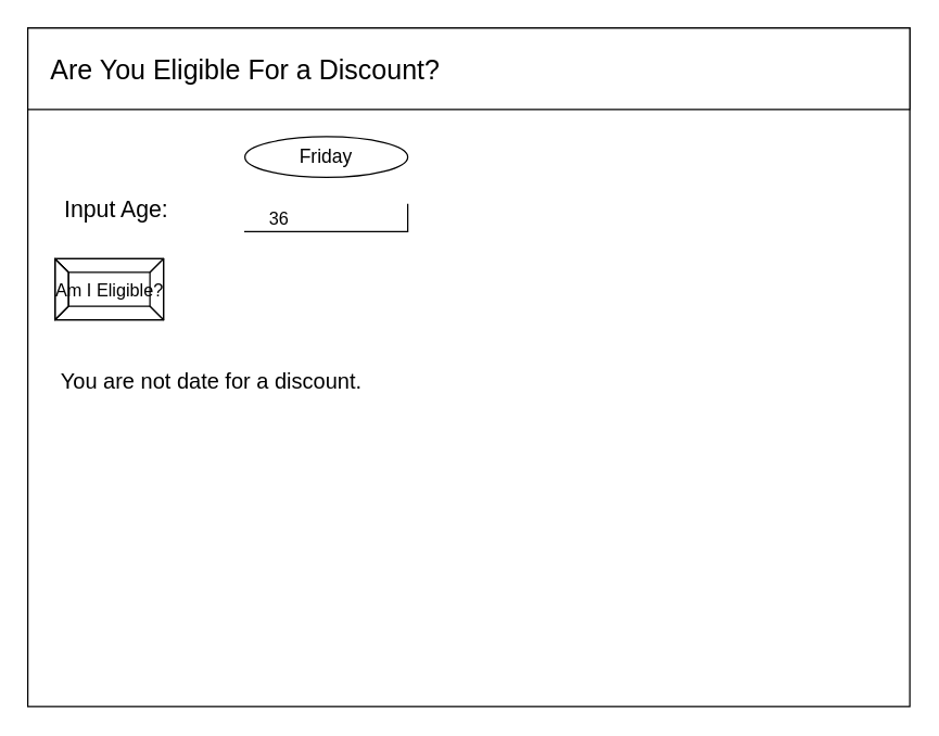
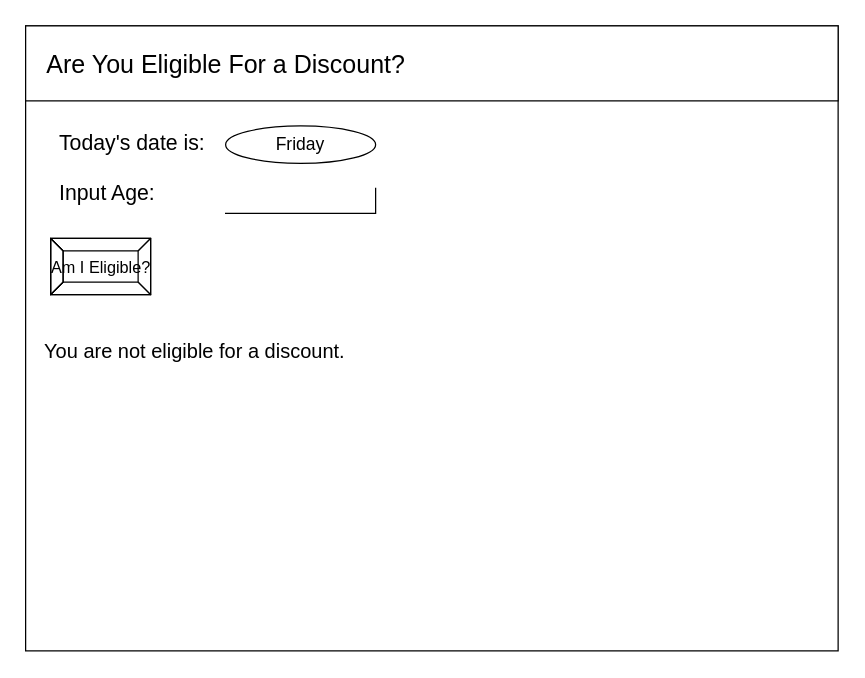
+ <mxCell id="5" value="Today's date is:" style="text;html=1;align=center;verticalAlign=middle;resizable=0;points=[];autosize=1;strokeColor=none;fillColor=none;fontSize=17;" vertex="1" parent="1"><mxGeometry x="40" y="100" width="130" height="30" as="geometry" /></mxCell>
- <mxCell id="9" value="&lt;font style=&quot;font-size: 13px&quot;&gt;36&lt;/font&gt;" style="text;html=1;align=center;verticalAlign=middle;resizable=0;points=[];autosize=1;strokeColor=none;fillColor=none;fontSize=13;" vertex="1" parent="1"><mxGeometry x="190" y="150" width="30" height="20" as="geometry" /></mxCell>
- <mxCell id="11" value="&lt;font style=&quot;font-size: 16px&quot;&gt;You are not date for a discount.&lt;/font&gt;" style="text;html=1;align=center;verticalAlign=middle;resizable=0;points=[];autosize=1;strokeColor=none;fillColor=none;fontSize=13;fontColor=#000000;" vertex="1" parent="1"><mxGeometry x="25" y="270" width="260" height="20" as="geometry" /></mxCell>
+ <mxCell id="11" value="&lt;font style=&quot;font-size: 16px&quot;&gt;You are not eligible for a discount.&lt;/font&gt;" style="text;html=1;align=center;verticalAlign=middle;resizable=0;points=[];autosize=1;strokeColor=none;fillColor=none;fontSize=13;fontColor=#000000;" vertex="1" parent="1"><mxGeometry x="25" y="270" width="260" height="20" as="geometry" /></mxCell>
